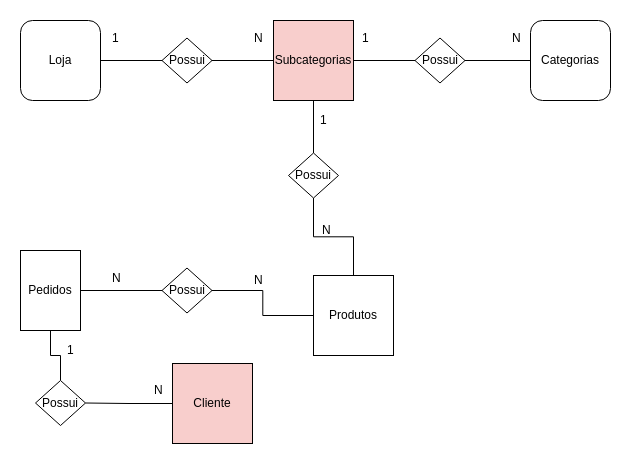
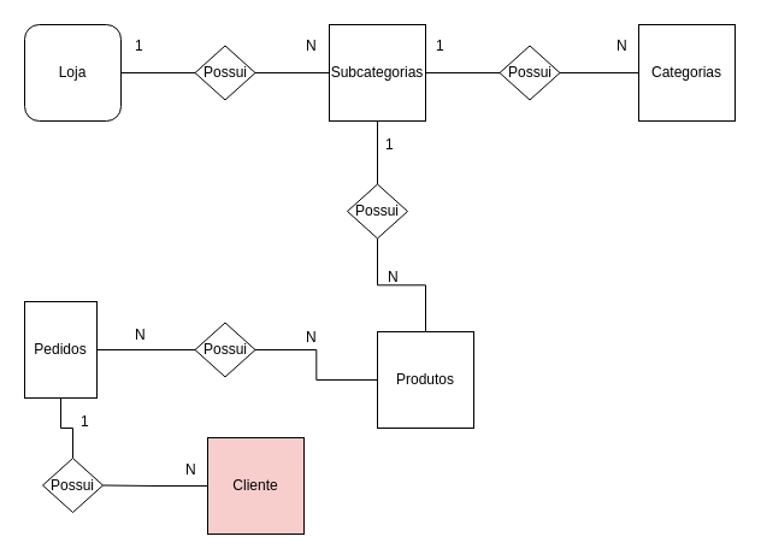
- <mxCell id="6" value="Subcategorias" style="whiteSpace=wrap;html=1;aspect=fixed;fillColor=#f8cecc;" vertex="1" parent="1"><mxGeometry x="273" y="20" width="80" height="80" as="geometry" /></mxCell>
+ <mxCell id="6" value="Subcategorias" style="whiteSpace=wrap;html=1;aspect=fixed;" vertex="1" parent="1"><mxGeometry x="273" y="20" width="80" height="80" as="geometry" /></mxCell>
- <mxCell id="11" value="Categorias" style="whiteSpace=wrap;html=1;aspect=fixed;rounded=1;" vertex="1" parent="1"><mxGeometry x="530" y="20" width="80" height="80" as="geometry" /></mxCell>
+ <mxCell id="11" value="Categorias" style="whiteSpace=wrap;html=1;aspect=fixed;" vertex="1" parent="1"><mxGeometry x="530" y="20" width="80" height="80" as="geometry" /></mxCell>
